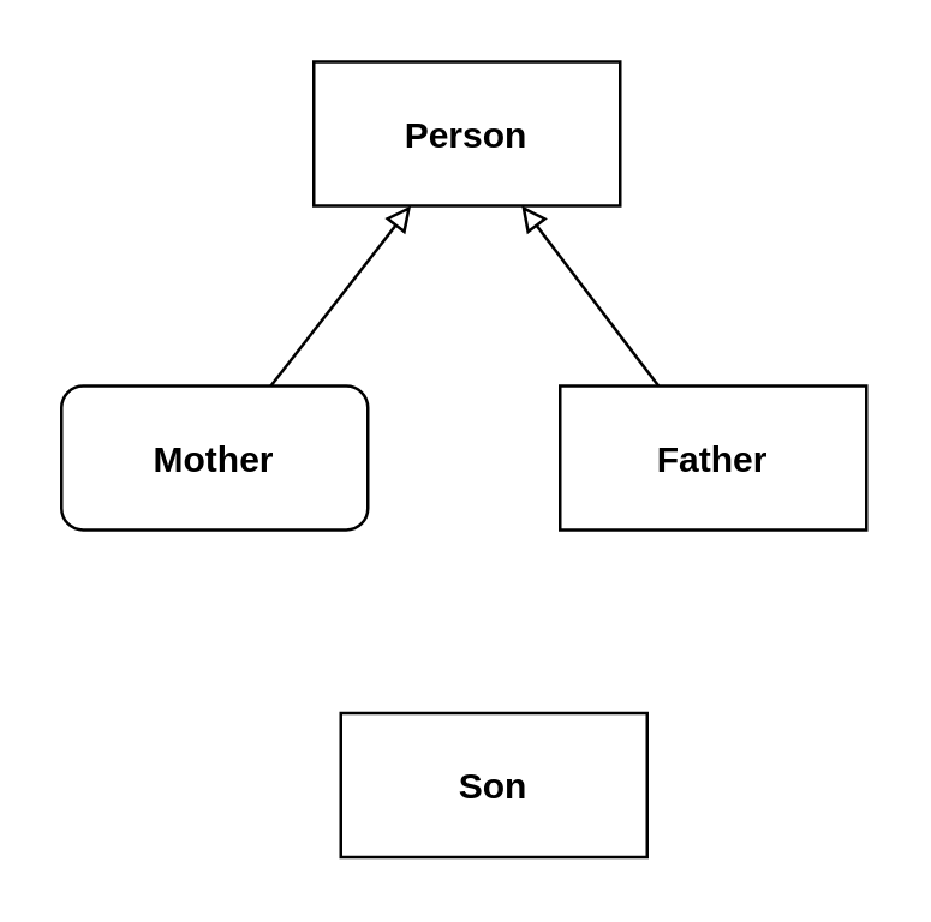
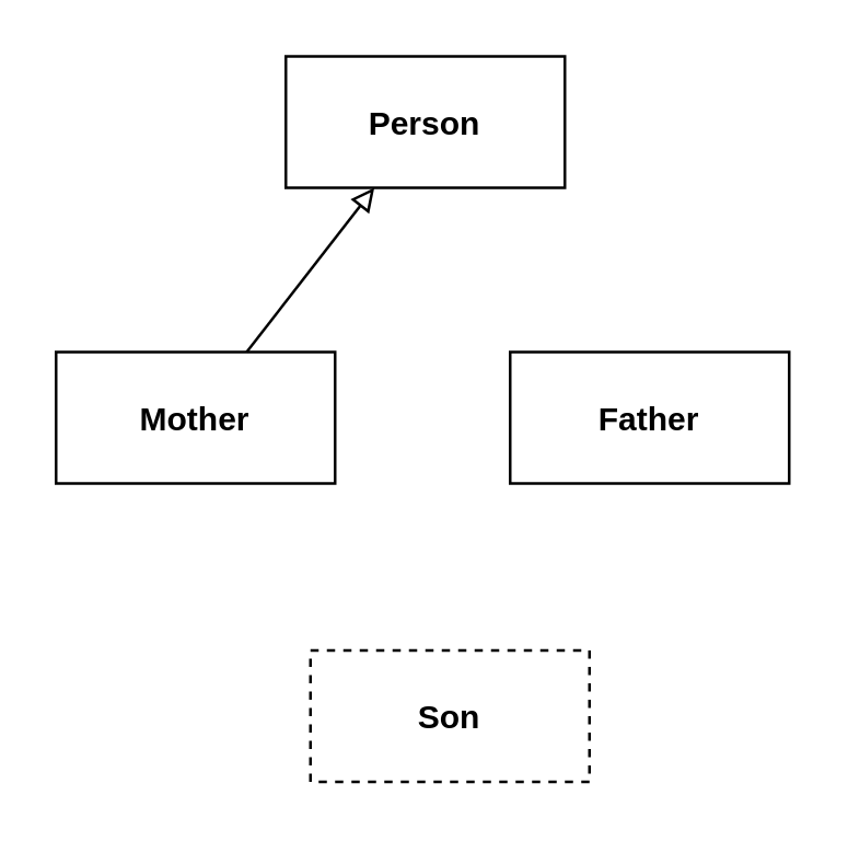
- <mxCell id="3" value="" style="edgeStyle=none;html=1;strokeColor=#000000;fontColor=#000000;startArrow=block;startFill=0;endArrow=none;endFill=0;" edge="1" parent="1" source="4" target="6"><mxGeometry relative="1" as="geometry" /></mxCell>
- <mxCell id="5" value="&lt;p style=&quot;margin: 4px 0px 0px;&quot;&gt;&lt;br&gt;&lt;b&gt;&lt;font color=&quot;#000000&quot;&gt;Mother&lt;/font&gt;&lt;/b&gt;&lt;/p&gt;" style="verticalAlign=top;align=center;overflow=fill;fontSize=12;fontFamily=Helvetica;html=1;fillColor=none;strokeColor=#000000;rounded=1;" vertex="1" parent="1"><mxGeometry x="20" y="128" width="102" height="48" as="geometry" /></mxCell>
+ <mxCell id="5" value="&lt;p style=&quot;margin: 4px 0px 0px;&quot;&gt;&lt;br&gt;&lt;b&gt;&lt;font color=&quot;#000000&quot;&gt;Mother&lt;/font&gt;&lt;/b&gt;&lt;/p&gt;" style="verticalAlign=top;align=center;overflow=fill;fontSize=12;fontFamily=Helvetica;html=1;fillColor=none;strokeColor=#000000;" vertex="1" parent="1"><mxGeometry x="20" y="128" width="102" height="48" as="geometry" /></mxCell>
- <mxCell id="7" value="&lt;p style=&quot;margin: 4px 0px 0px;&quot;&gt;&lt;br&gt;&lt;b&gt;&lt;font color=&quot;#000000&quot;&gt;Son&lt;/font&gt;&lt;/b&gt;&lt;/p&gt;" style="verticalAlign=top;align=center;overflow=fill;fontSize=12;fontFamily=Helvetica;html=1;fillColor=none;strokeColor=#000000;" vertex="1" parent="1"><mxGeometry x="113" y="237" width="102" height="48" as="geometry" /></mxCell>
+ <mxCell id="7" value="&lt;p style=&quot;margin: 4px 0px 0px;&quot;&gt;&lt;br&gt;&lt;b&gt;&lt;font color=&quot;#000000&quot;&gt;Son&lt;/font&gt;&lt;/b&gt;&lt;/p&gt;" style="verticalAlign=top;align=center;overflow=fill;fontSize=12;fontFamily=Helvetica;html=1;fillColor=none;strokeColor=#000000;dashed=1;" vertex="1" parent="1"><mxGeometry x="113" y="237" width="102" height="48" as="geometry" /></mxCell>
